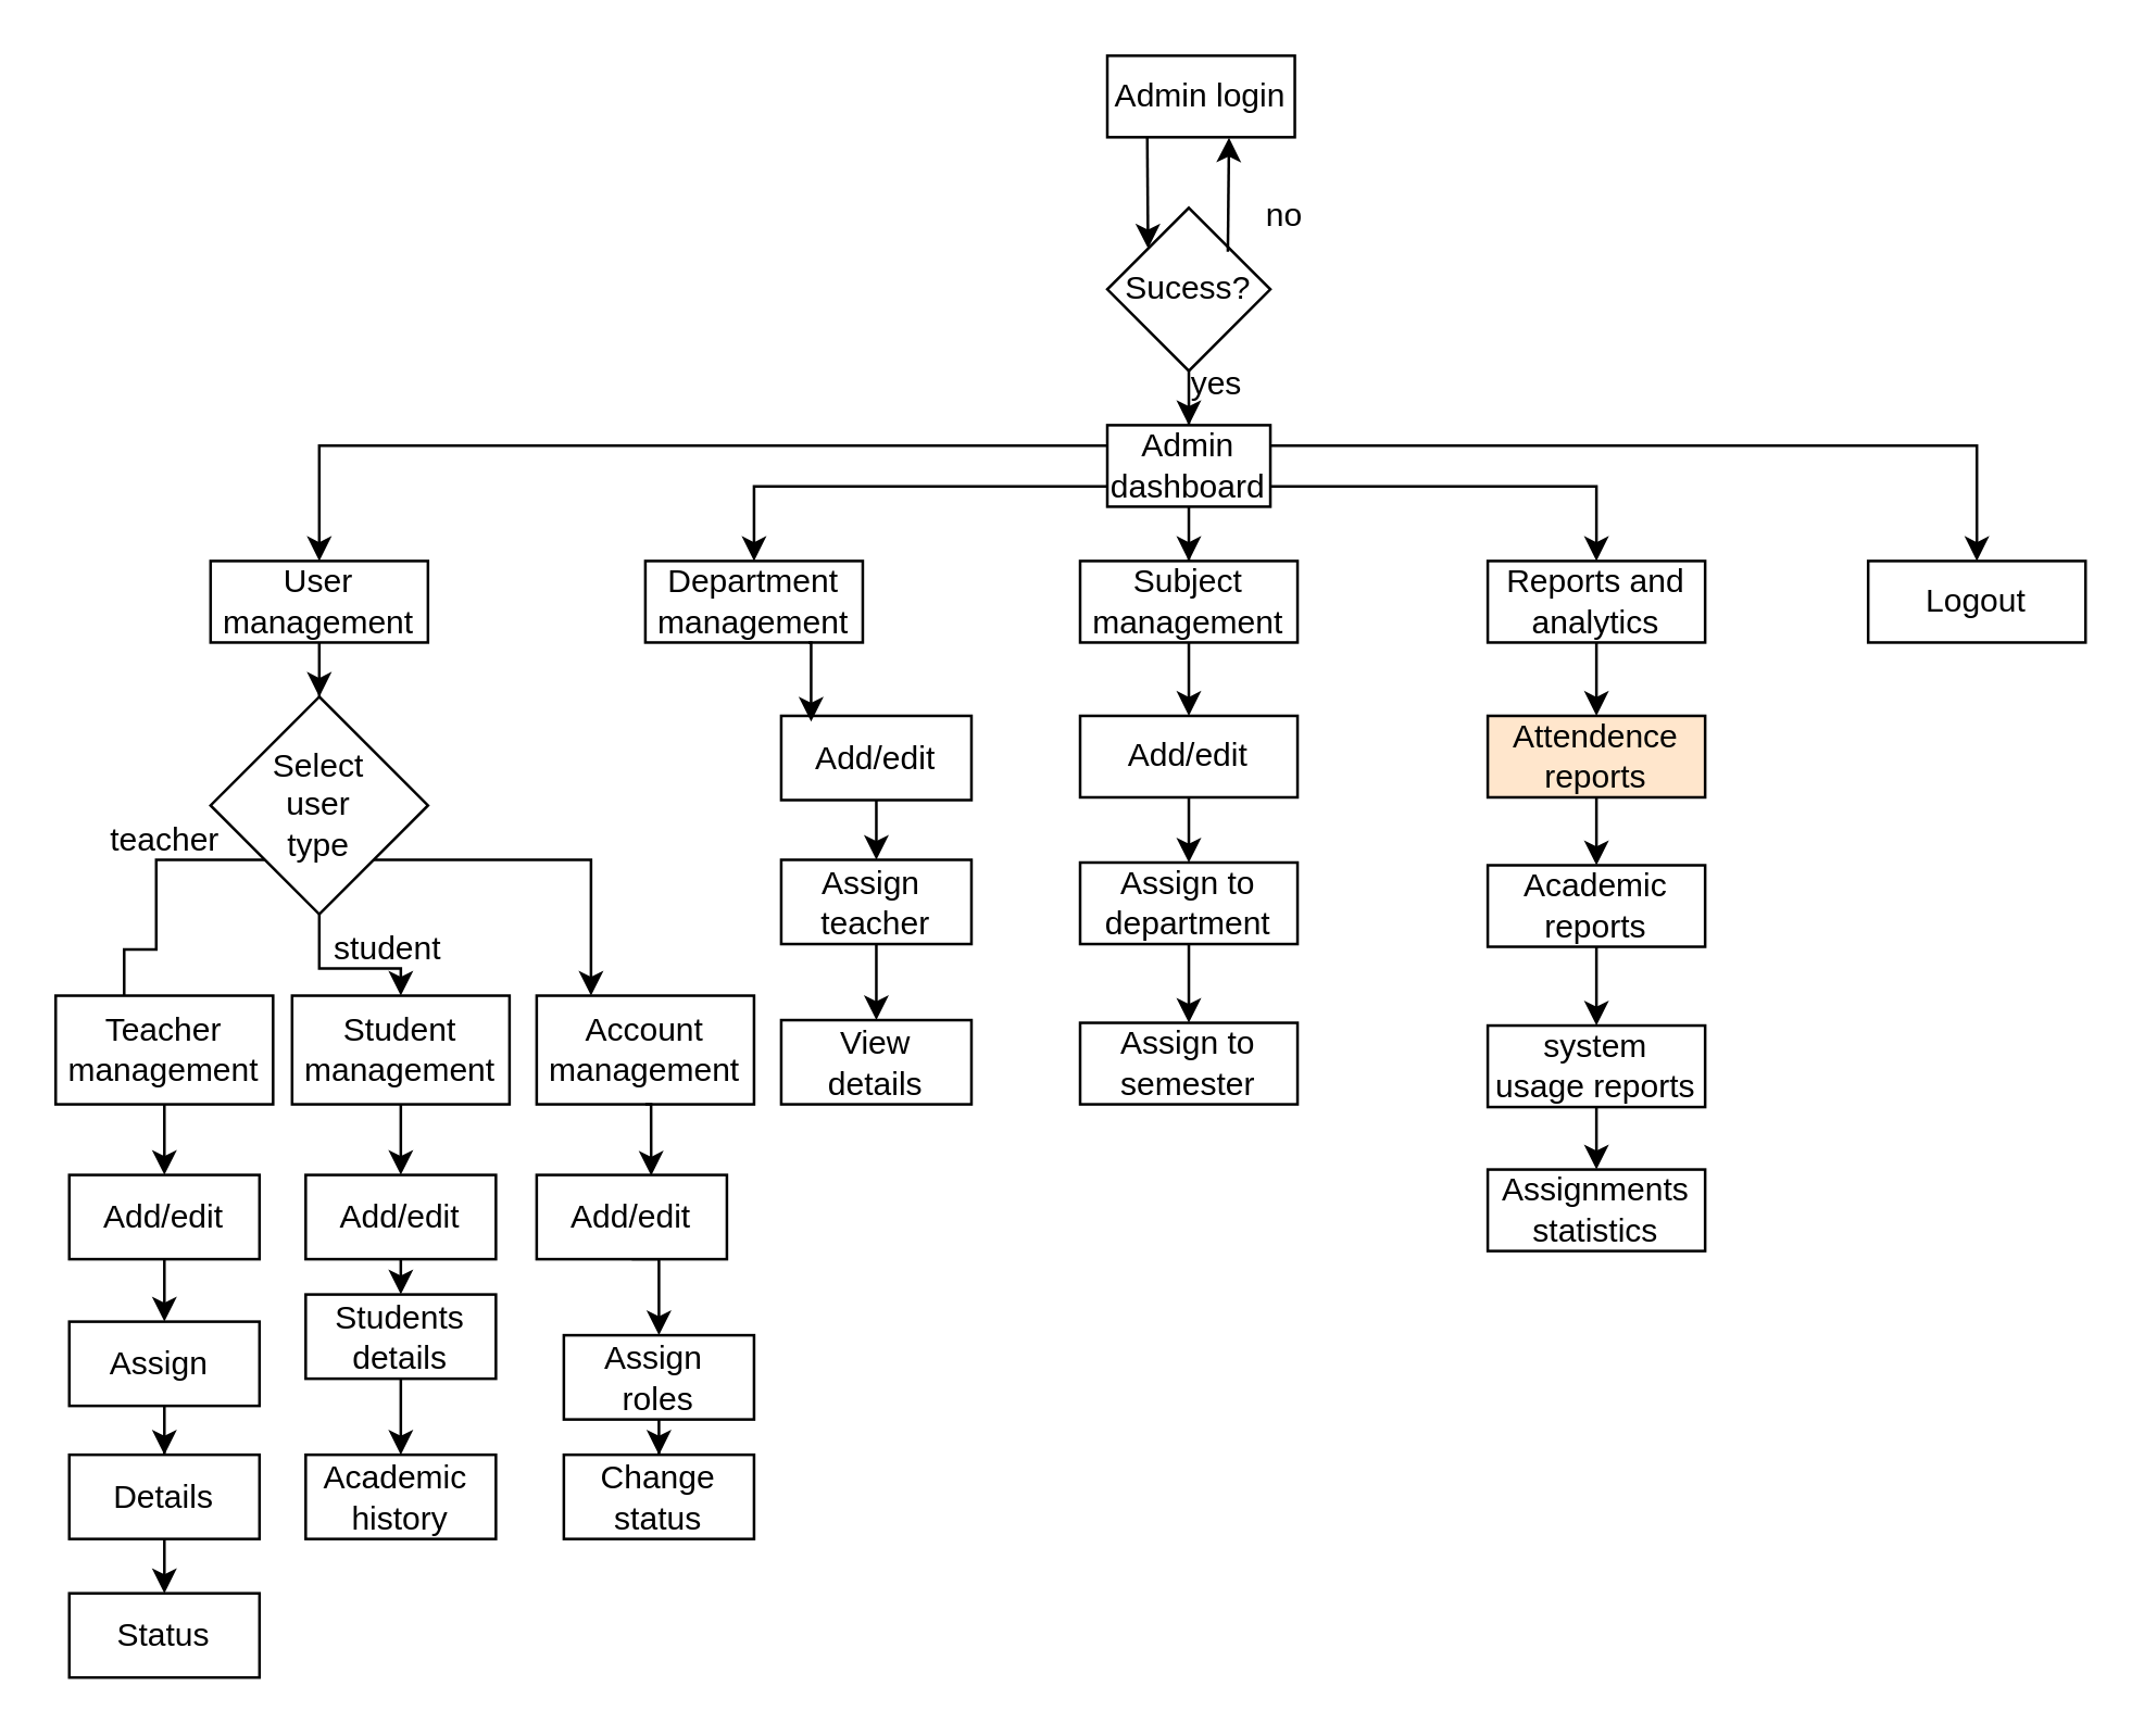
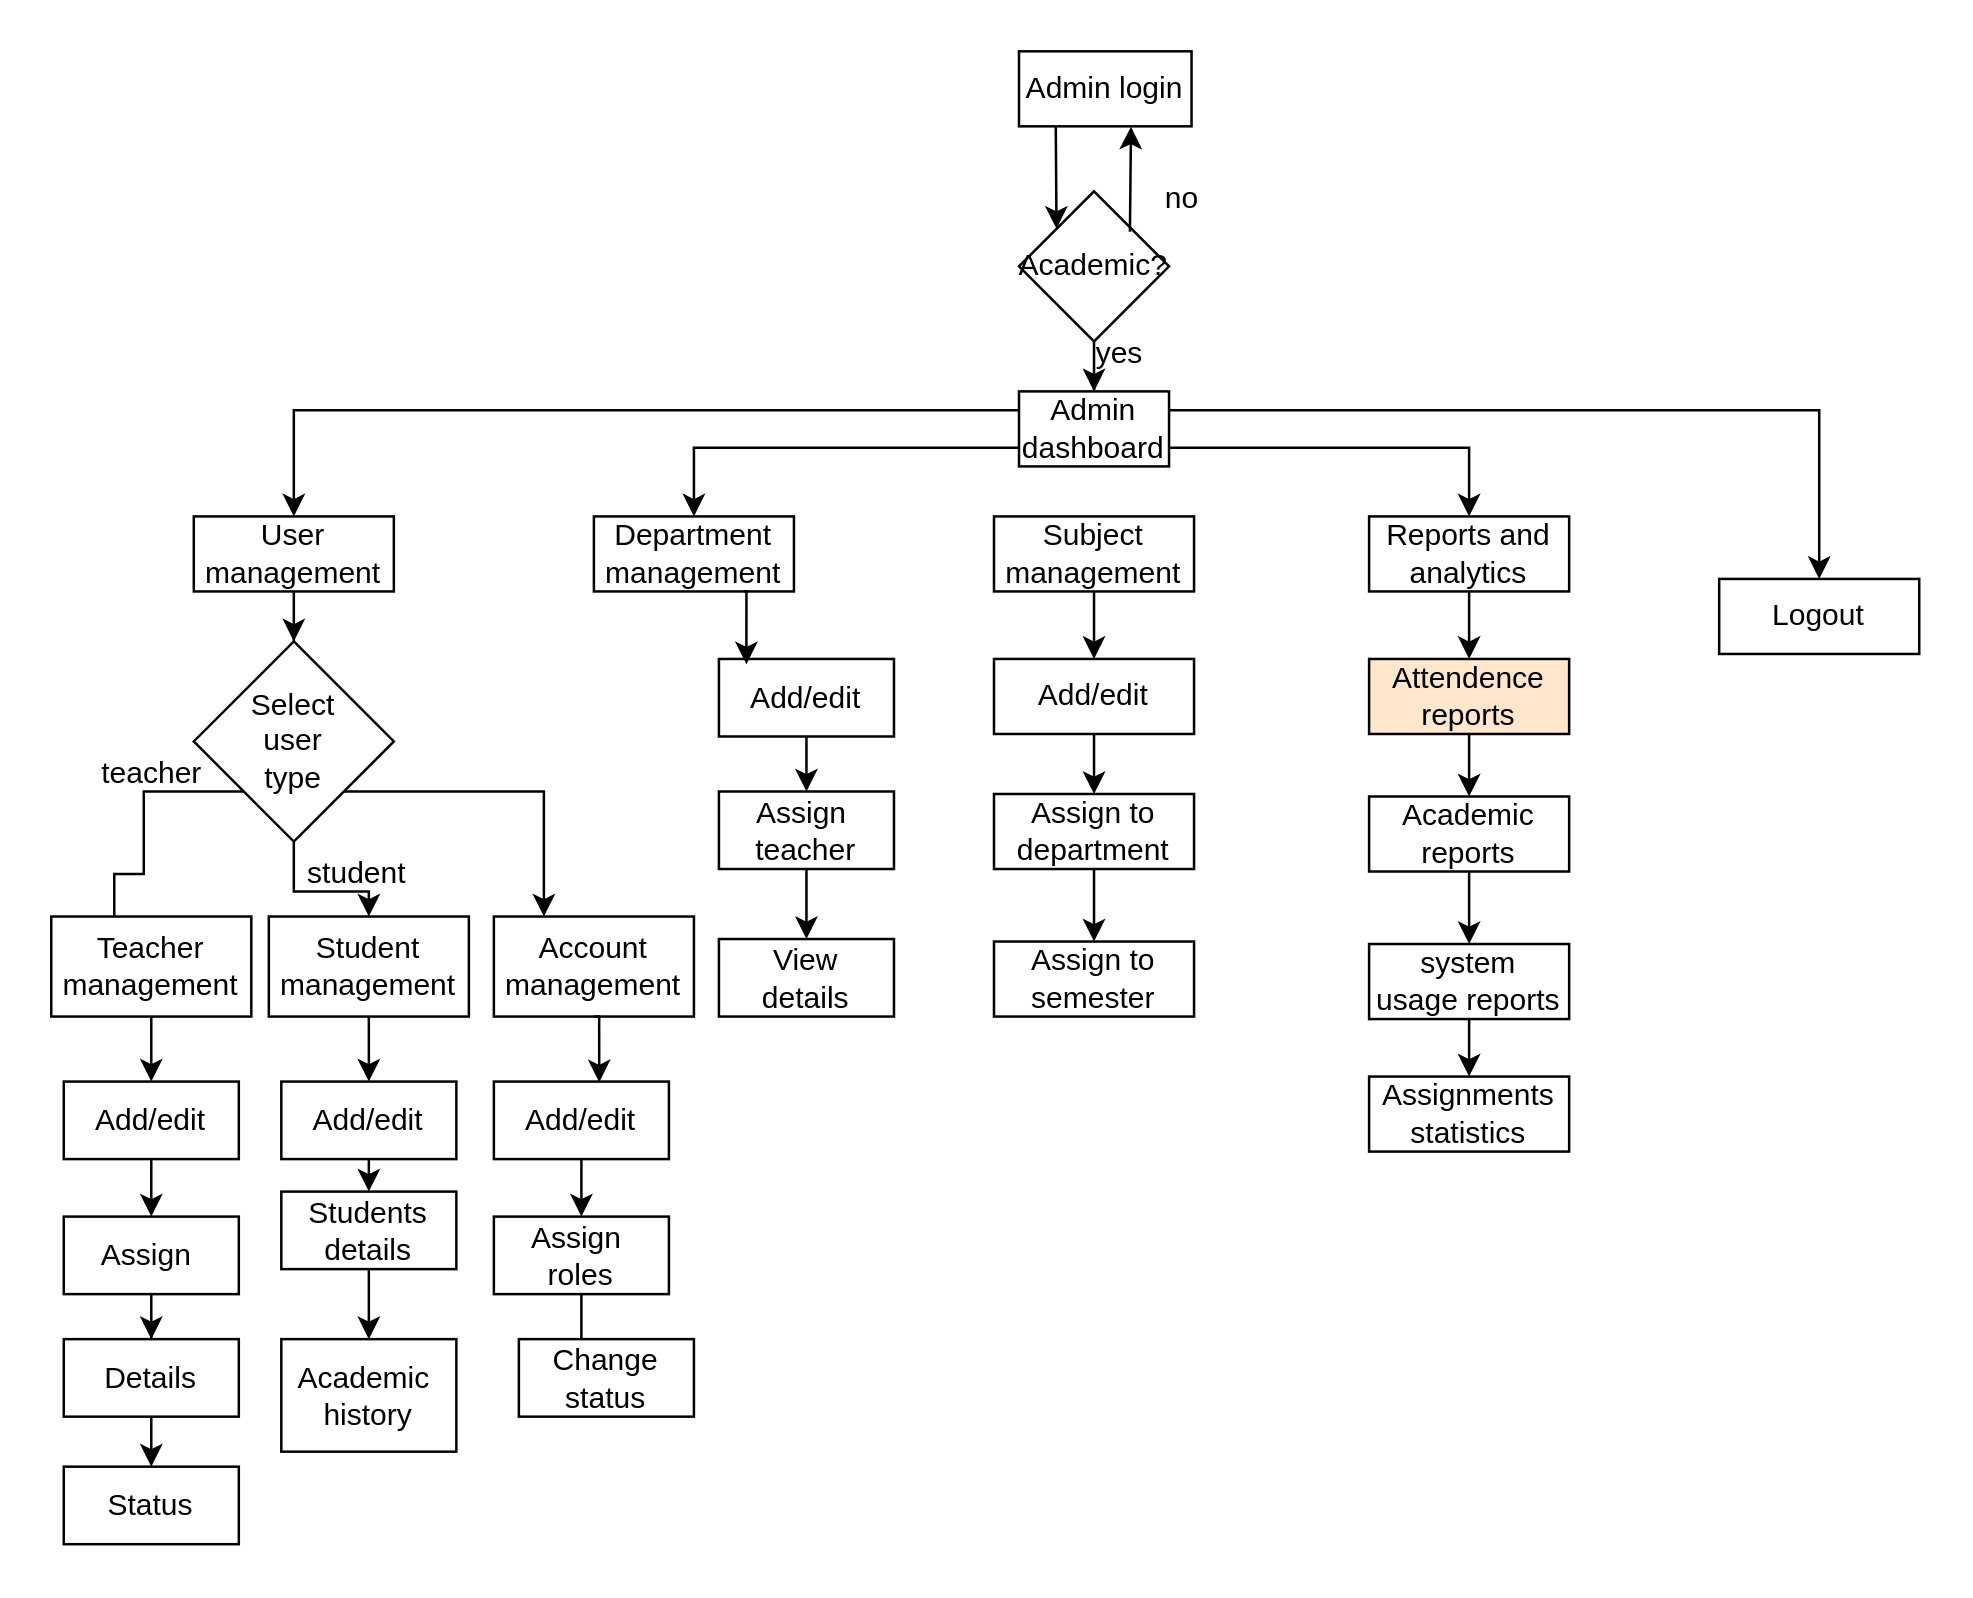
- <mxCell id="4" value="Sucess?" style="rhombus;whiteSpace=wrap;html=1;rounded=0;" vertex="1" parent="1"><mxGeometry x="407" y="76" width="60" height="60" as="geometry" /></mxCell>
+ <mxCell id="4" value="Academic?" style="rhombus;whiteSpace=wrap;html=1;rounded=0;" vertex="1" parent="1"><mxGeometry x="407" y="76" width="60" height="60" as="geometry" /></mxCell>
- <mxCell id="9" style="edgeStyle=orthogonalEdgeStyle;rounded=0;orthogonalLoop=1;jettySize=auto;html=1;exitX=0.5;exitY=1;exitDx=0;exitDy=0;" edge="1" parent="1" source="12" target="18"><mxGeometry relative="1" as="geometry" /></mxCell>
- <mxCell id="21" value="Logout" style="rounded=0;whiteSpace=wrap;html=1;" vertex="1" parent="1"><mxGeometry x="687" y="206" width="80" height="30" as="geometry" /></mxCell>
+ <mxCell id="21" value="Logout" style="rounded=0;whiteSpace=wrap;html=1;" vertex="1" parent="1"><mxGeometry x="687" y="231" width="80" height="30" as="geometry" /></mxCell>
- <mxCell id="49" value="Assign&amp;nbsp;&lt;div&gt;roles&lt;/div&gt;" style="whiteSpace=wrap;html=1;rounded=0;" vertex="1" parent="1"><mxGeometry x="207" y="491" width="70" height="31" as="geometry" /></mxCell>
+ <mxCell id="49" value="Assign&amp;nbsp;&lt;div&gt;roles&lt;/div&gt;" style="whiteSpace=wrap;html=1;rounded=0;" vertex="1" parent="1"><mxGeometry x="197" y="486" width="70" height="31" as="geometry" /></mxCell>
- <mxCell id="43" value="Academic&amp;nbsp;&lt;div&gt;history&lt;/div&gt;" style="whiteSpace=wrap;html=1;rounded=0;" vertex="1" parent="1"><mxGeometry x="112" y="535" width="70" height="31" as="geometry" /></mxCell>
+ <mxCell id="43" value="Academic&amp;nbsp;&lt;div&gt;history&lt;/div&gt;" style="whiteSpace=wrap;html=1;rounded=0;" vertex="1" parent="1"><mxGeometry x="112" y="535" width="70" height="45" as="geometry" /></mxCell>
